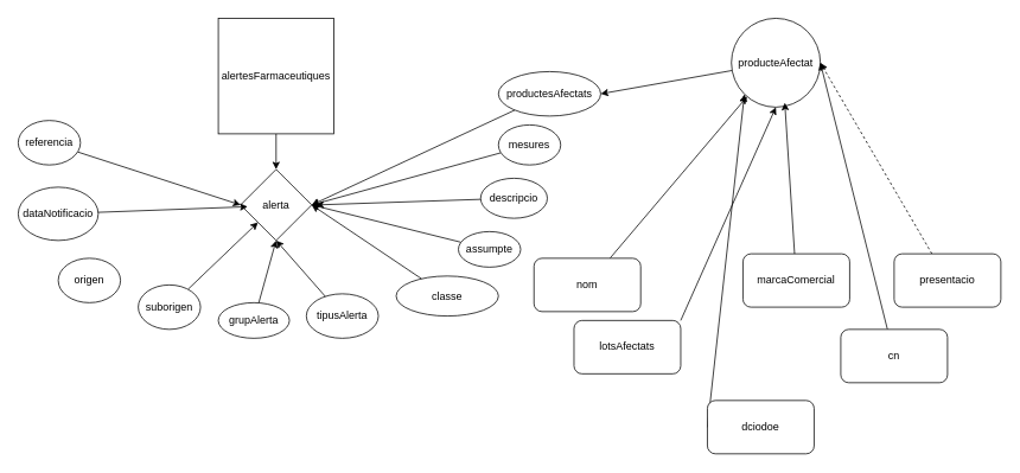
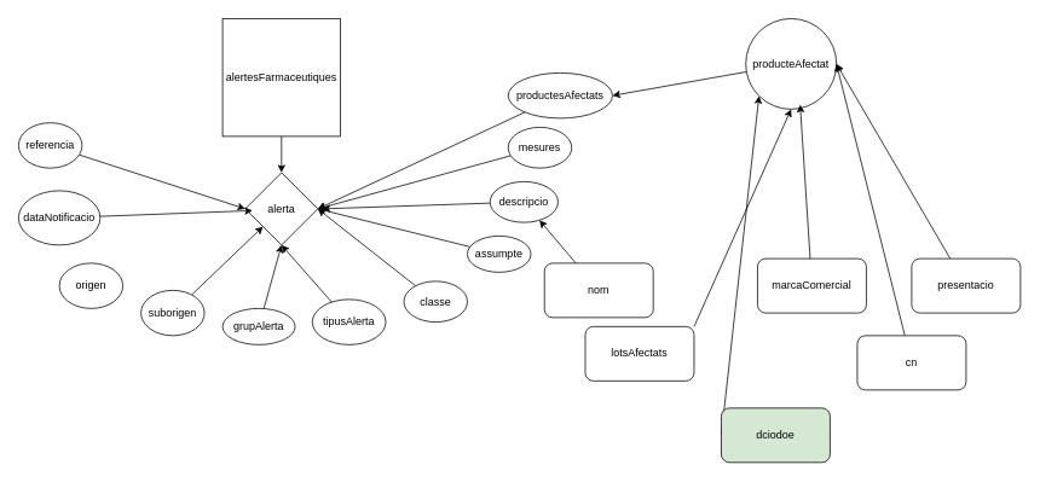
- <mxCell id="31" style="rounded=0;orthogonalLoop=1;jettySize=auto;html=1;entryX=1;entryY=0.5;entryDx=0;entryDy=0;dashed=1;" edge="1" parent="1" source="32" target="27"><mxGeometry relative="1" as="geometry" /></mxCell>
+ <mxCell id="31" style="rounded=0;orthogonalLoop=1;jettySize=auto;html=1;entryX=1;entryY=0.5;entryDx=0;entryDy=0;" edge="1" parent="1" source="32" target="27"><mxGeometry relative="1" as="geometry" /></mxCell>
- <mxCell id="28" style="rounded=0;orthogonalLoop=1;jettySize=auto;html=1;" edge="1" parent="1" source="29" target="27"><mxGeometry relative="1" as="geometry" /></mxCell>
+ <mxCell id="28" style="rounded=0;orthogonalLoop=1;jettySize=auto;html=1;" edge="1" parent="1" source="29" target="20"><mxGeometry relative="1" as="geometry" /></mxCell>
- <mxCell id="16" value="classe" style="ellipse;whiteSpace=wrap;html=1;" vertex="1" parent="1"><mxGeometry x="445" y="310" width="115" height="45" as="geometry" /></mxCell>
+ <mxCell id="16" value="classe" style="ellipse;whiteSpace=wrap;html=1;" vertex="1" parent="1"><mxGeometry x="445" y="310" width="70" height="45" as="geometry" /></mxCell>
- <mxCell id="36" value="dciodoe" style="rounded=1;whiteSpace=wrap;html=1;" vertex="1" parent="1"><mxGeometry x="795" y="450" width="120" height="60" as="geometry" /></mxCell>
+ <mxCell id="36" value="dciodoe" style="rounded=1;whiteSpace=wrap;html=1;fillColor=#d5e8d4;" vertex="1" parent="1"><mxGeometry x="795" y="450" width="120" height="60" as="geometry" /></mxCell>
